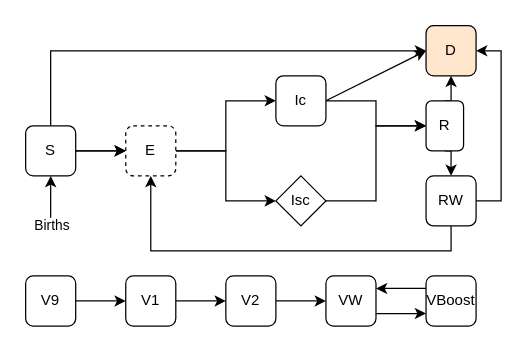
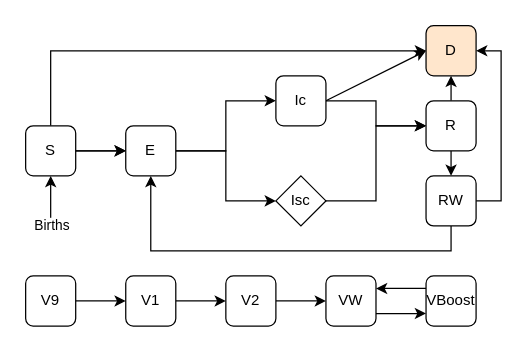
- <mxCell id="15" value="R" style="rounded=1;whiteSpace=wrap;html=1;" parent="1" vertex="1"><mxGeometry x="340" y="80" width="30" height="40" as="geometry" /></mxCell>
+ <mxCell id="15" value="R" style="rounded=1;whiteSpace=wrap;html=1;" parent="1" vertex="1"><mxGeometry x="340" y="80" width="40" height="40" as="geometry" /></mxCell>
- <mxCell id="7" value="E" style="rounded=1;whiteSpace=wrap;html=1;dashed=1;" parent="1" vertex="1"><mxGeometry x="100" y="100" width="40" height="40" as="geometry" /></mxCell>
+ <mxCell id="7" value="E" style="rounded=1;whiteSpace=wrap;html=1;" parent="1" vertex="1"><mxGeometry x="100" y="100" width="40" height="40" as="geometry" /></mxCell>
